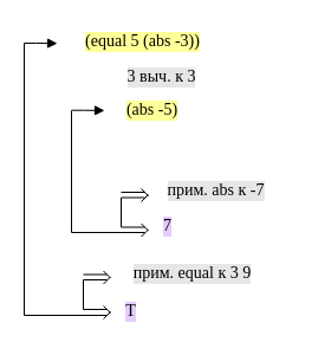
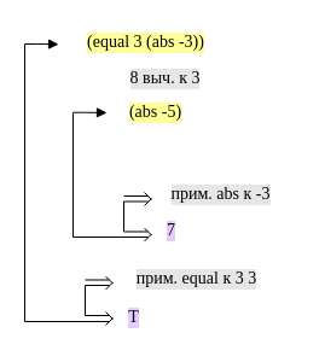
- <mxCell id="2" value="(equal 5 (abs -3))" style="text;html=1;align=center;verticalAlign=middle;resizable=0;points=[];autosize=1;strokeColor=none;fillColor=none;fontSize=14;fontFamily=Verdana;labelBackgroundColor=#FFFF99;" parent="1" vertex="1"><mxGeometry x="45" y="20" width="150" height="30" as="geometry" /></mxCell>
+ <mxCell id="2" value="(equal 3 (abs -3))" style="text;html=1;align=center;verticalAlign=middle;resizable=0;points=[];autosize=1;strokeColor=none;fillColor=none;fontSize=14;fontFamily=Verdana;labelBackgroundColor=#FFFF99;" parent="1" vertex="1"><mxGeometry x="45" y="20" width="150" height="30" as="geometry" /></mxCell>
- <mxCell id="3" value="3 выч. к 3" style="text;html=1;align=center;verticalAlign=middle;resizable=0;points=[];autosize=1;strokeColor=none;fillColor=none;fontSize=14;fontFamily=Verdana;labelBackgroundColor=#E6E6E6;" parent="1" vertex="1"><mxGeometry x="86" y="50" width="100" height="30" as="geometry" /></mxCell>
+ <mxCell id="3" value="8 выч. к 3" style="text;html=1;align=center;verticalAlign=middle;resizable=0;points=[];autosize=1;strokeColor=none;fillColor=none;fontSize=14;fontFamily=Verdana;labelBackgroundColor=#E6E6E6;" parent="1" vertex="1"><mxGeometry x="86" y="50" width="100" height="30" as="geometry" /></mxCell>
- <mxCell id="5" value="прим. abs к -7" style="text;html=1;align=center;verticalAlign=middle;resizable=0;points=[];autosize=1;strokeColor=none;fillColor=none;fontSize=14;fontFamily=Verdana;labelBackgroundColor=#E6E6E6;" parent="1" vertex="1"><mxGeometry x="117" y="146" width="130" height="30" as="geometry" /></mxCell>
+ <mxCell id="5" value="прим. abs к -3" style="text;html=1;align=center;verticalAlign=middle;resizable=0;points=[];autosize=1;strokeColor=none;fillColor=none;fontSize=14;fontFamily=Verdana;labelBackgroundColor=#E6E6E6;" parent="1" vertex="1"><mxGeometry x="117" y="146" width="130" height="30" as="geometry" /></mxCell>
- <mxCell id="7" value="прим. equal к 3 9" style="text;html=1;align=center;verticalAlign=middle;resizable=0;points=[];autosize=1;strokeColor=none;fillColor=none;fontSize=14;fontFamily=Verdana;labelBackgroundColor=#E6E6E6;" parent="1" vertex="1"><mxGeometry x="87" y="216" width="150" height="30" as="geometry" /></mxCell>
+ <mxCell id="7" value="прим. equal к 3 3" style="text;html=1;align=center;verticalAlign=middle;resizable=0;points=[];autosize=1;strokeColor=none;fillColor=none;fontSize=14;fontFamily=Verdana;labelBackgroundColor=#E6E6E6;" parent="1" vertex="1"><mxGeometry x="87" y="216" width="150" height="30" as="geometry" /></mxCell>
